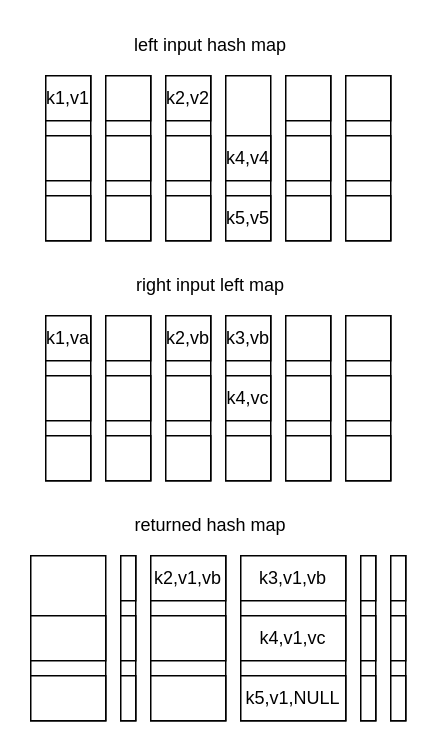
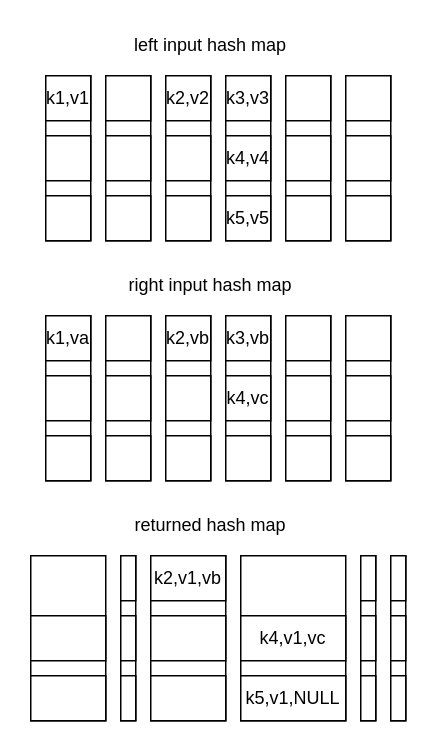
+ <mxCell id="24" value="k3,v3" style="rounded=0;whiteSpace=wrap;html=1;" vertex="1" parent="1"><mxGeometry x="150" y="50" width="30" height="30" as="geometry" /></mxCell>
- <mxCell id="27" value="right input left map" style="text;html=1;strokeColor=none;fillColor=none;align=center;verticalAlign=middle;whiteSpace=wrap;rounded=0;" vertex="1" parent="1"><mxGeometry x="80" y="180" width="120" height="20" as="geometry" /></mxCell>
+ <mxCell id="27" value="right input hash map" style="text;html=1;strokeColor=none;fillColor=none;align=center;verticalAlign=middle;whiteSpace=wrap;rounded=0;" vertex="1" parent="1"><mxGeometry x="80" y="180" width="120" height="20" as="geometry" /></mxCell>
- <mxCell id="74" value="k3,v1,vb" style="rounded=0;whiteSpace=wrap;html=1;" vertex="1" parent="1"><mxGeometry x="160" y="370" width="70" height="30" as="geometry" /></mxCell>
